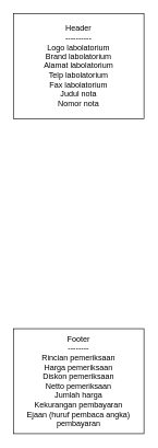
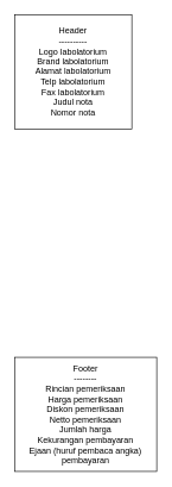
- <mxCell id="2" value="Header&lt;br&gt;----------&lt;br&gt;Logo labolatorium&lt;br&gt;Brand labolatorium&lt;br&gt;Alamat labolatorium&lt;br&gt;Telp labolatorium&lt;br&gt;Fax labolatorium&lt;br&gt;Judul nota&lt;br&gt;Nomor nota" style="rounded=0;whiteSpace=wrap;html=1;" parent="1" vertex="1"><mxGeometry x="20" y="20" width="200" height="160" as="geometry" /></mxCell>
+ <mxCell id="2" value="Header&lt;br&gt;----------&lt;br&gt;Logo labolatorium&lt;br&gt;Brand labolatorium&lt;br&gt;Alamat labolatorium&lt;br&gt;Telp labolatorium&lt;br&gt;Fax labolatorium&lt;br&gt;Judul nota&lt;br&gt;Nomor nota" style="rounded=0;whiteSpace=wrap;html=1;" parent="1" vertex="1"><mxGeometry x="20" y="20" width="165" height="160" as="geometry" /></mxCell>
